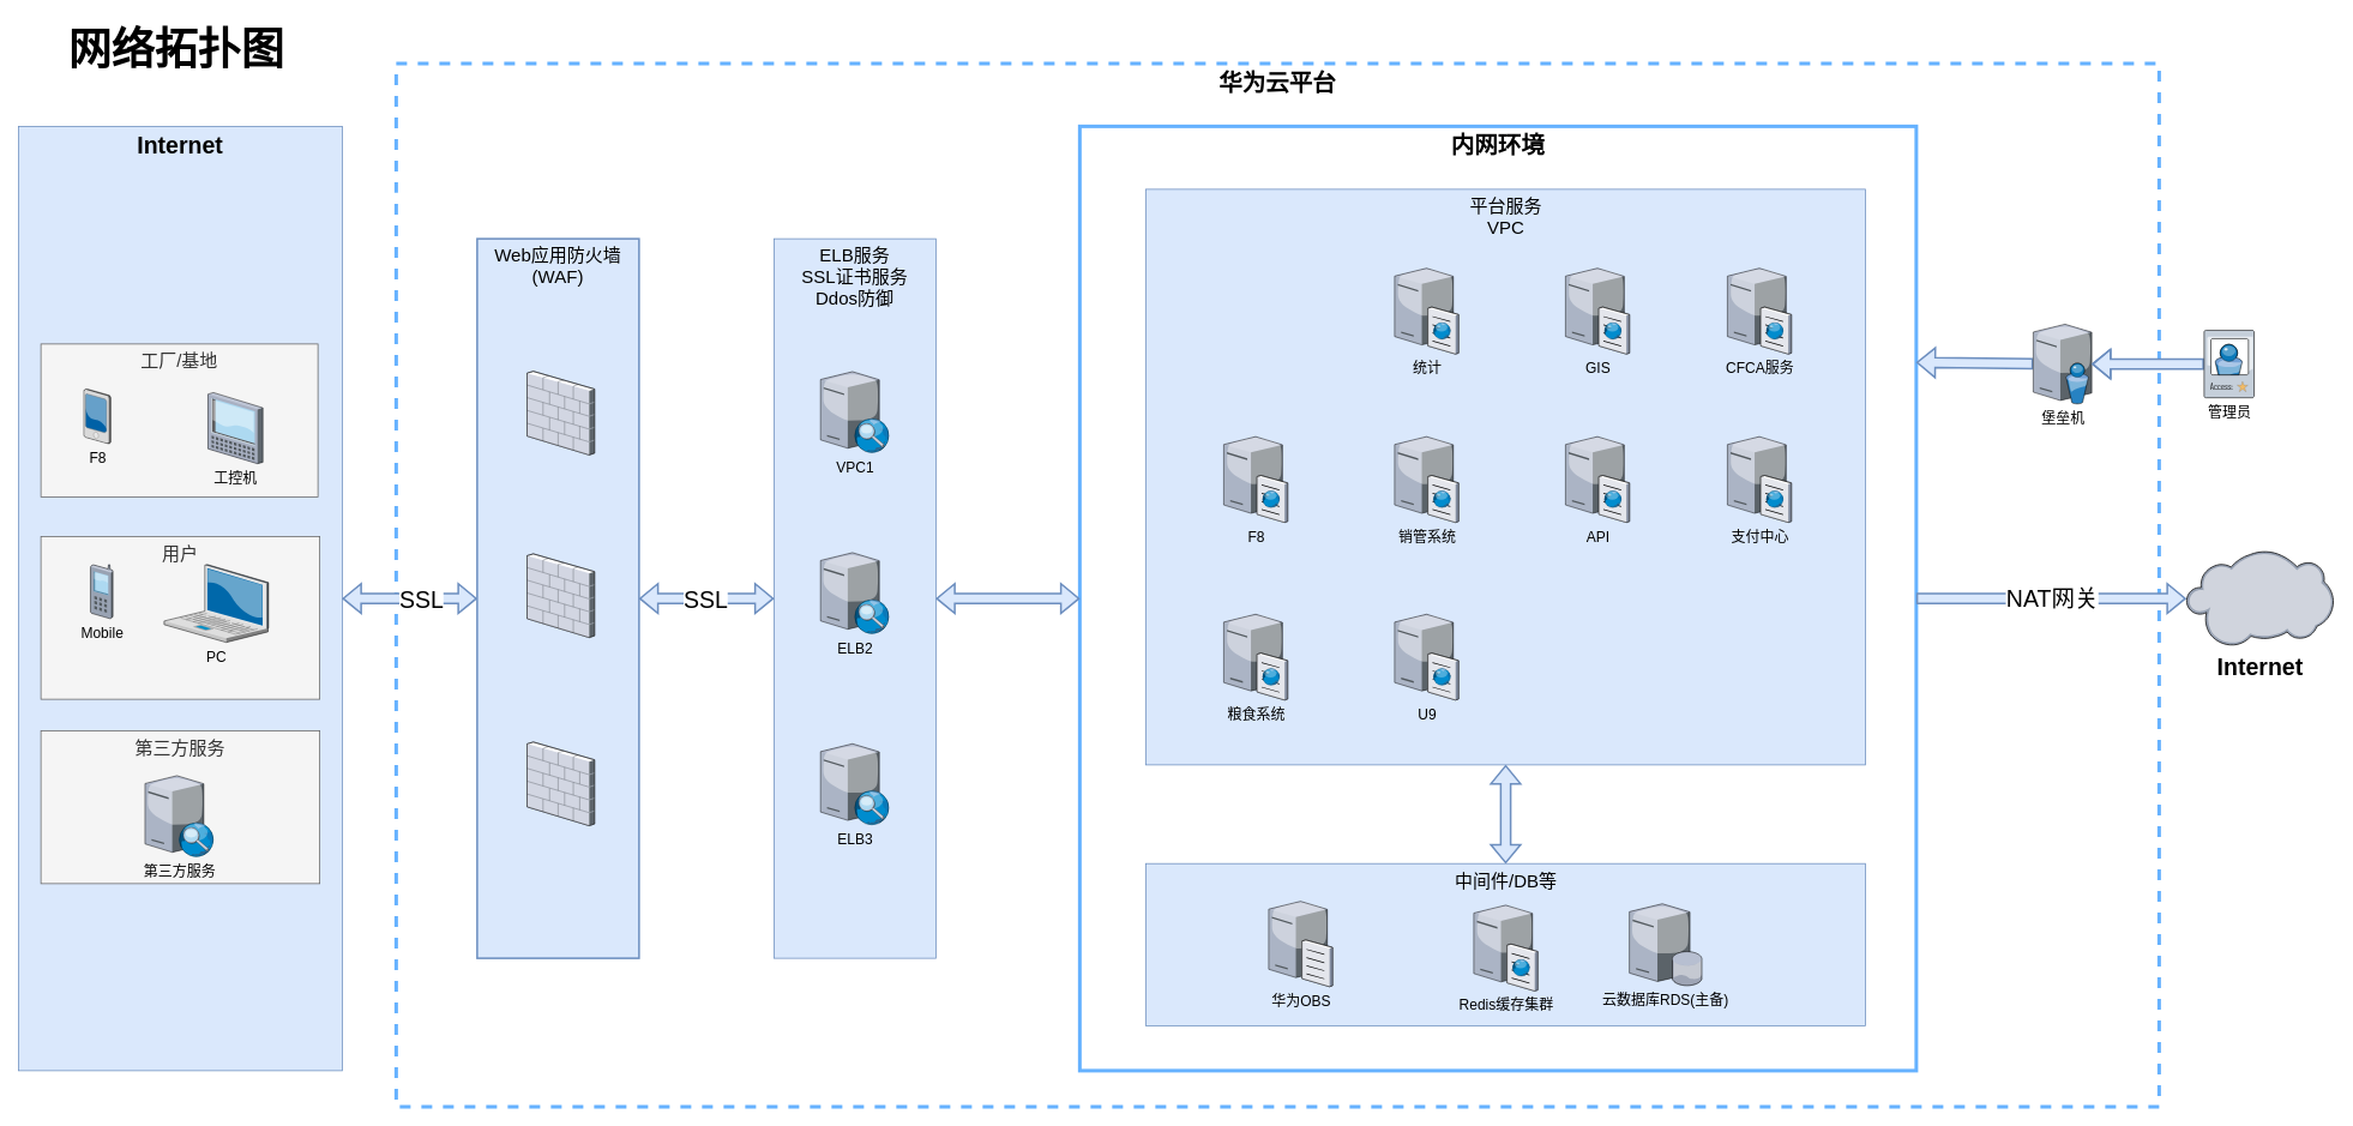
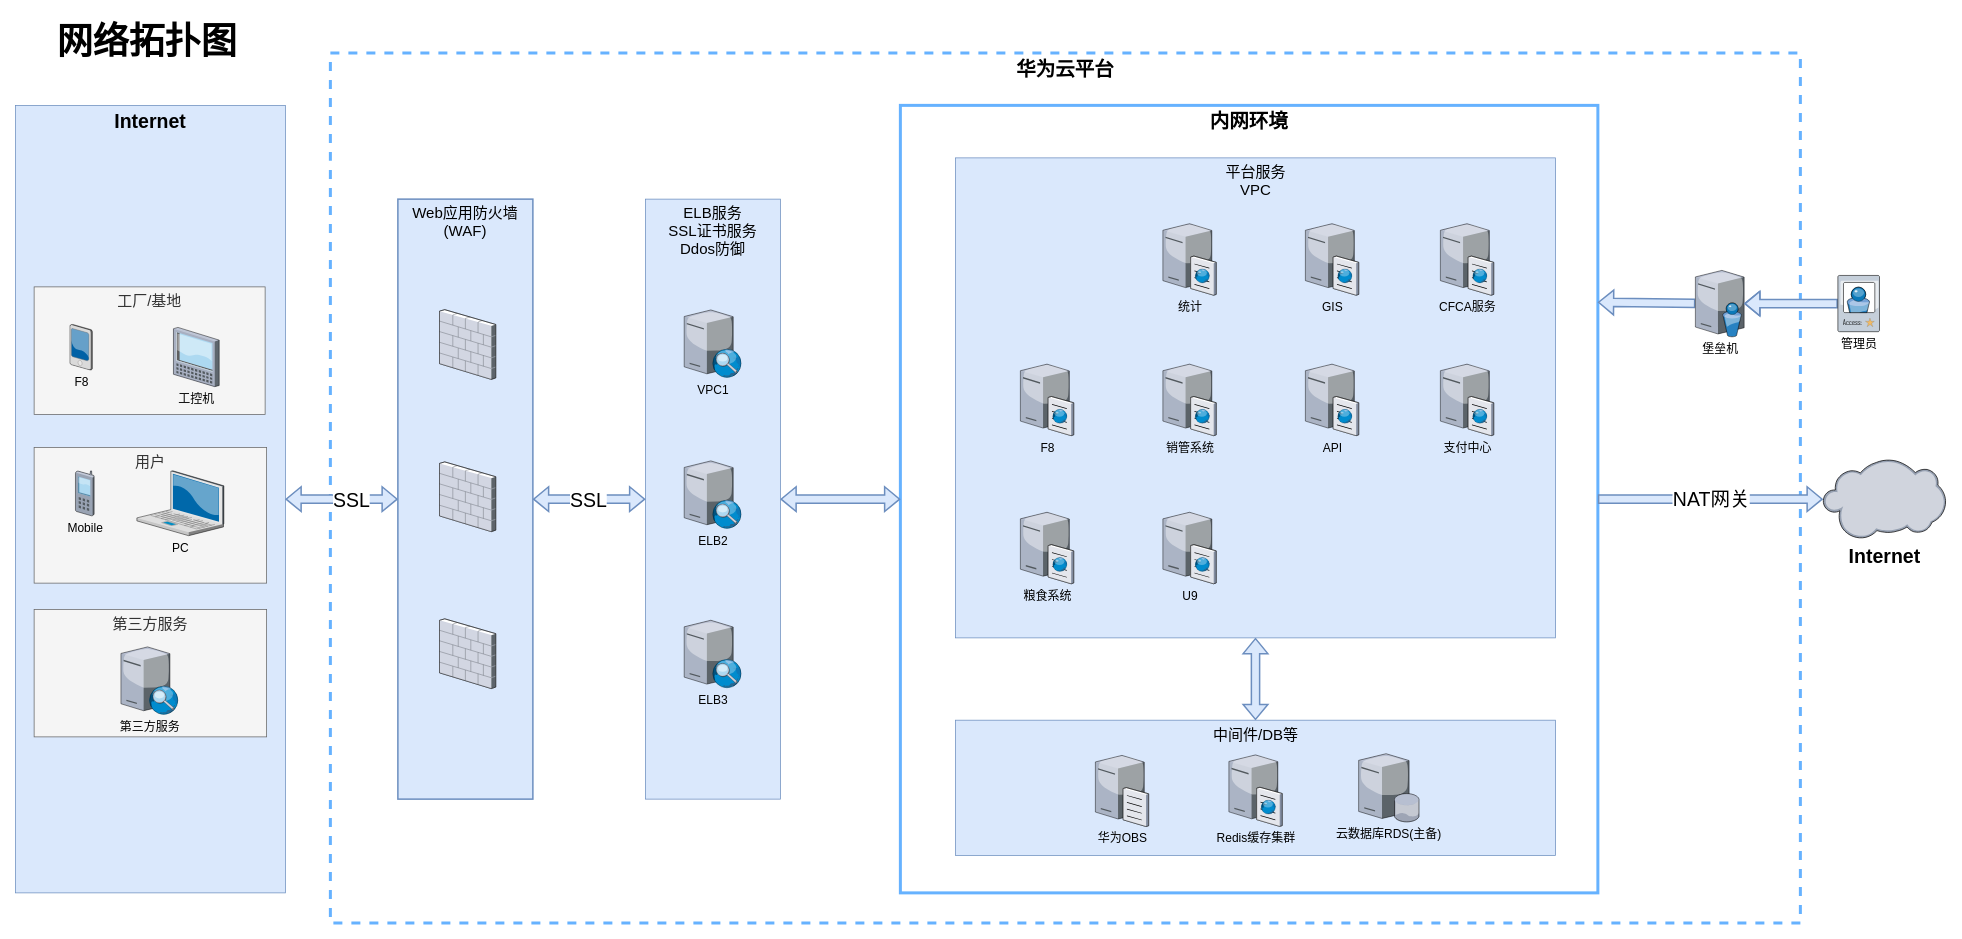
- <mxCell id="48" value="华为OBS" style="verticalLabelPosition=bottom;sketch=0;aspect=fixed;html=1;verticalAlign=top;strokeColor=none;align=center;outlineConnect=0;shape=mxgraph.citrix.file_server;fontSize=16;" parent="1" vertex="1"><mxGeometry x="1410" y="999.44" width="71" height="97" as="geometry" /></mxCell>
+ <mxCell id="48" value="华为OBS" style="verticalLabelPosition=bottom;sketch=0;aspect=fixed;html=1;verticalAlign=top;strokeColor=none;align=center;outlineConnect=0;shape=mxgraph.citrix.file_server;fontSize=16;" parent="1" vertex="1"><mxGeometry x="1460" y="1004.44" width="71" height="97" as="geometry" /></mxCell>
